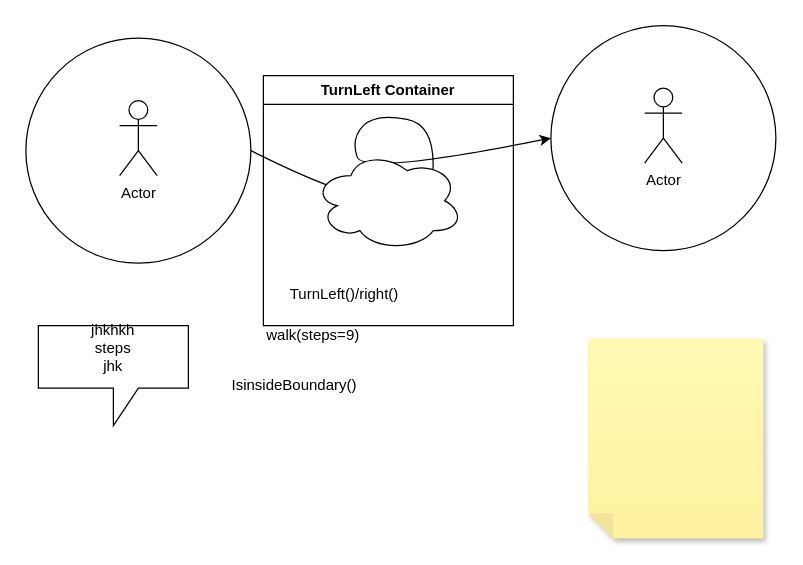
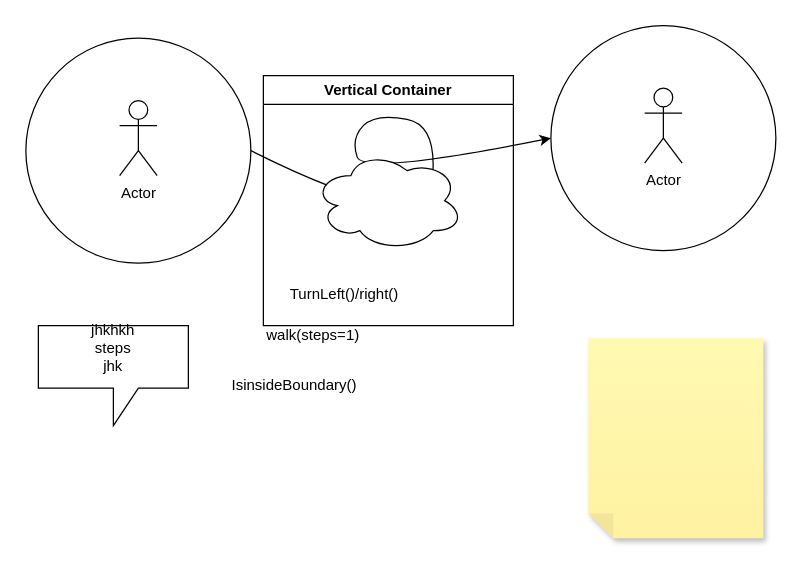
- <mxCell id="11" value="TurnLeft Container" style="swimlane;whiteSpace=wrap;html=1;" vertex="1" parent="1"><mxGeometry x="210" y="60" width="200" height="200" as="geometry" /></mxCell>
+ <mxCell id="11" value="Vertical Container" style="swimlane;whiteSpace=wrap;html=1;" vertex="1" parent="1"><mxGeometry x="210" y="60" width="200" height="200" as="geometry" /></mxCell>
- <mxCell id="7" value="walk(steps=9)&lt;div&gt;&lt;br/&gt;&lt;/div&gt;" style="text;html=1;align=center;verticalAlign=middle;whiteSpace=wrap;rounded=0;" vertex="1" parent="1"><mxGeometry x="220" y="260" width="60" height="30" as="geometry" /></mxCell>
+ <mxCell id="7" value="walk(steps=1)&lt;div&gt;&lt;br/&gt;&lt;/div&gt;" style="text;html=1;align=center;verticalAlign=middle;whiteSpace=wrap;rounded=0;" vertex="1" parent="1"><mxGeometry x="220" y="260" width="60" height="30" as="geometry" /></mxCell>
